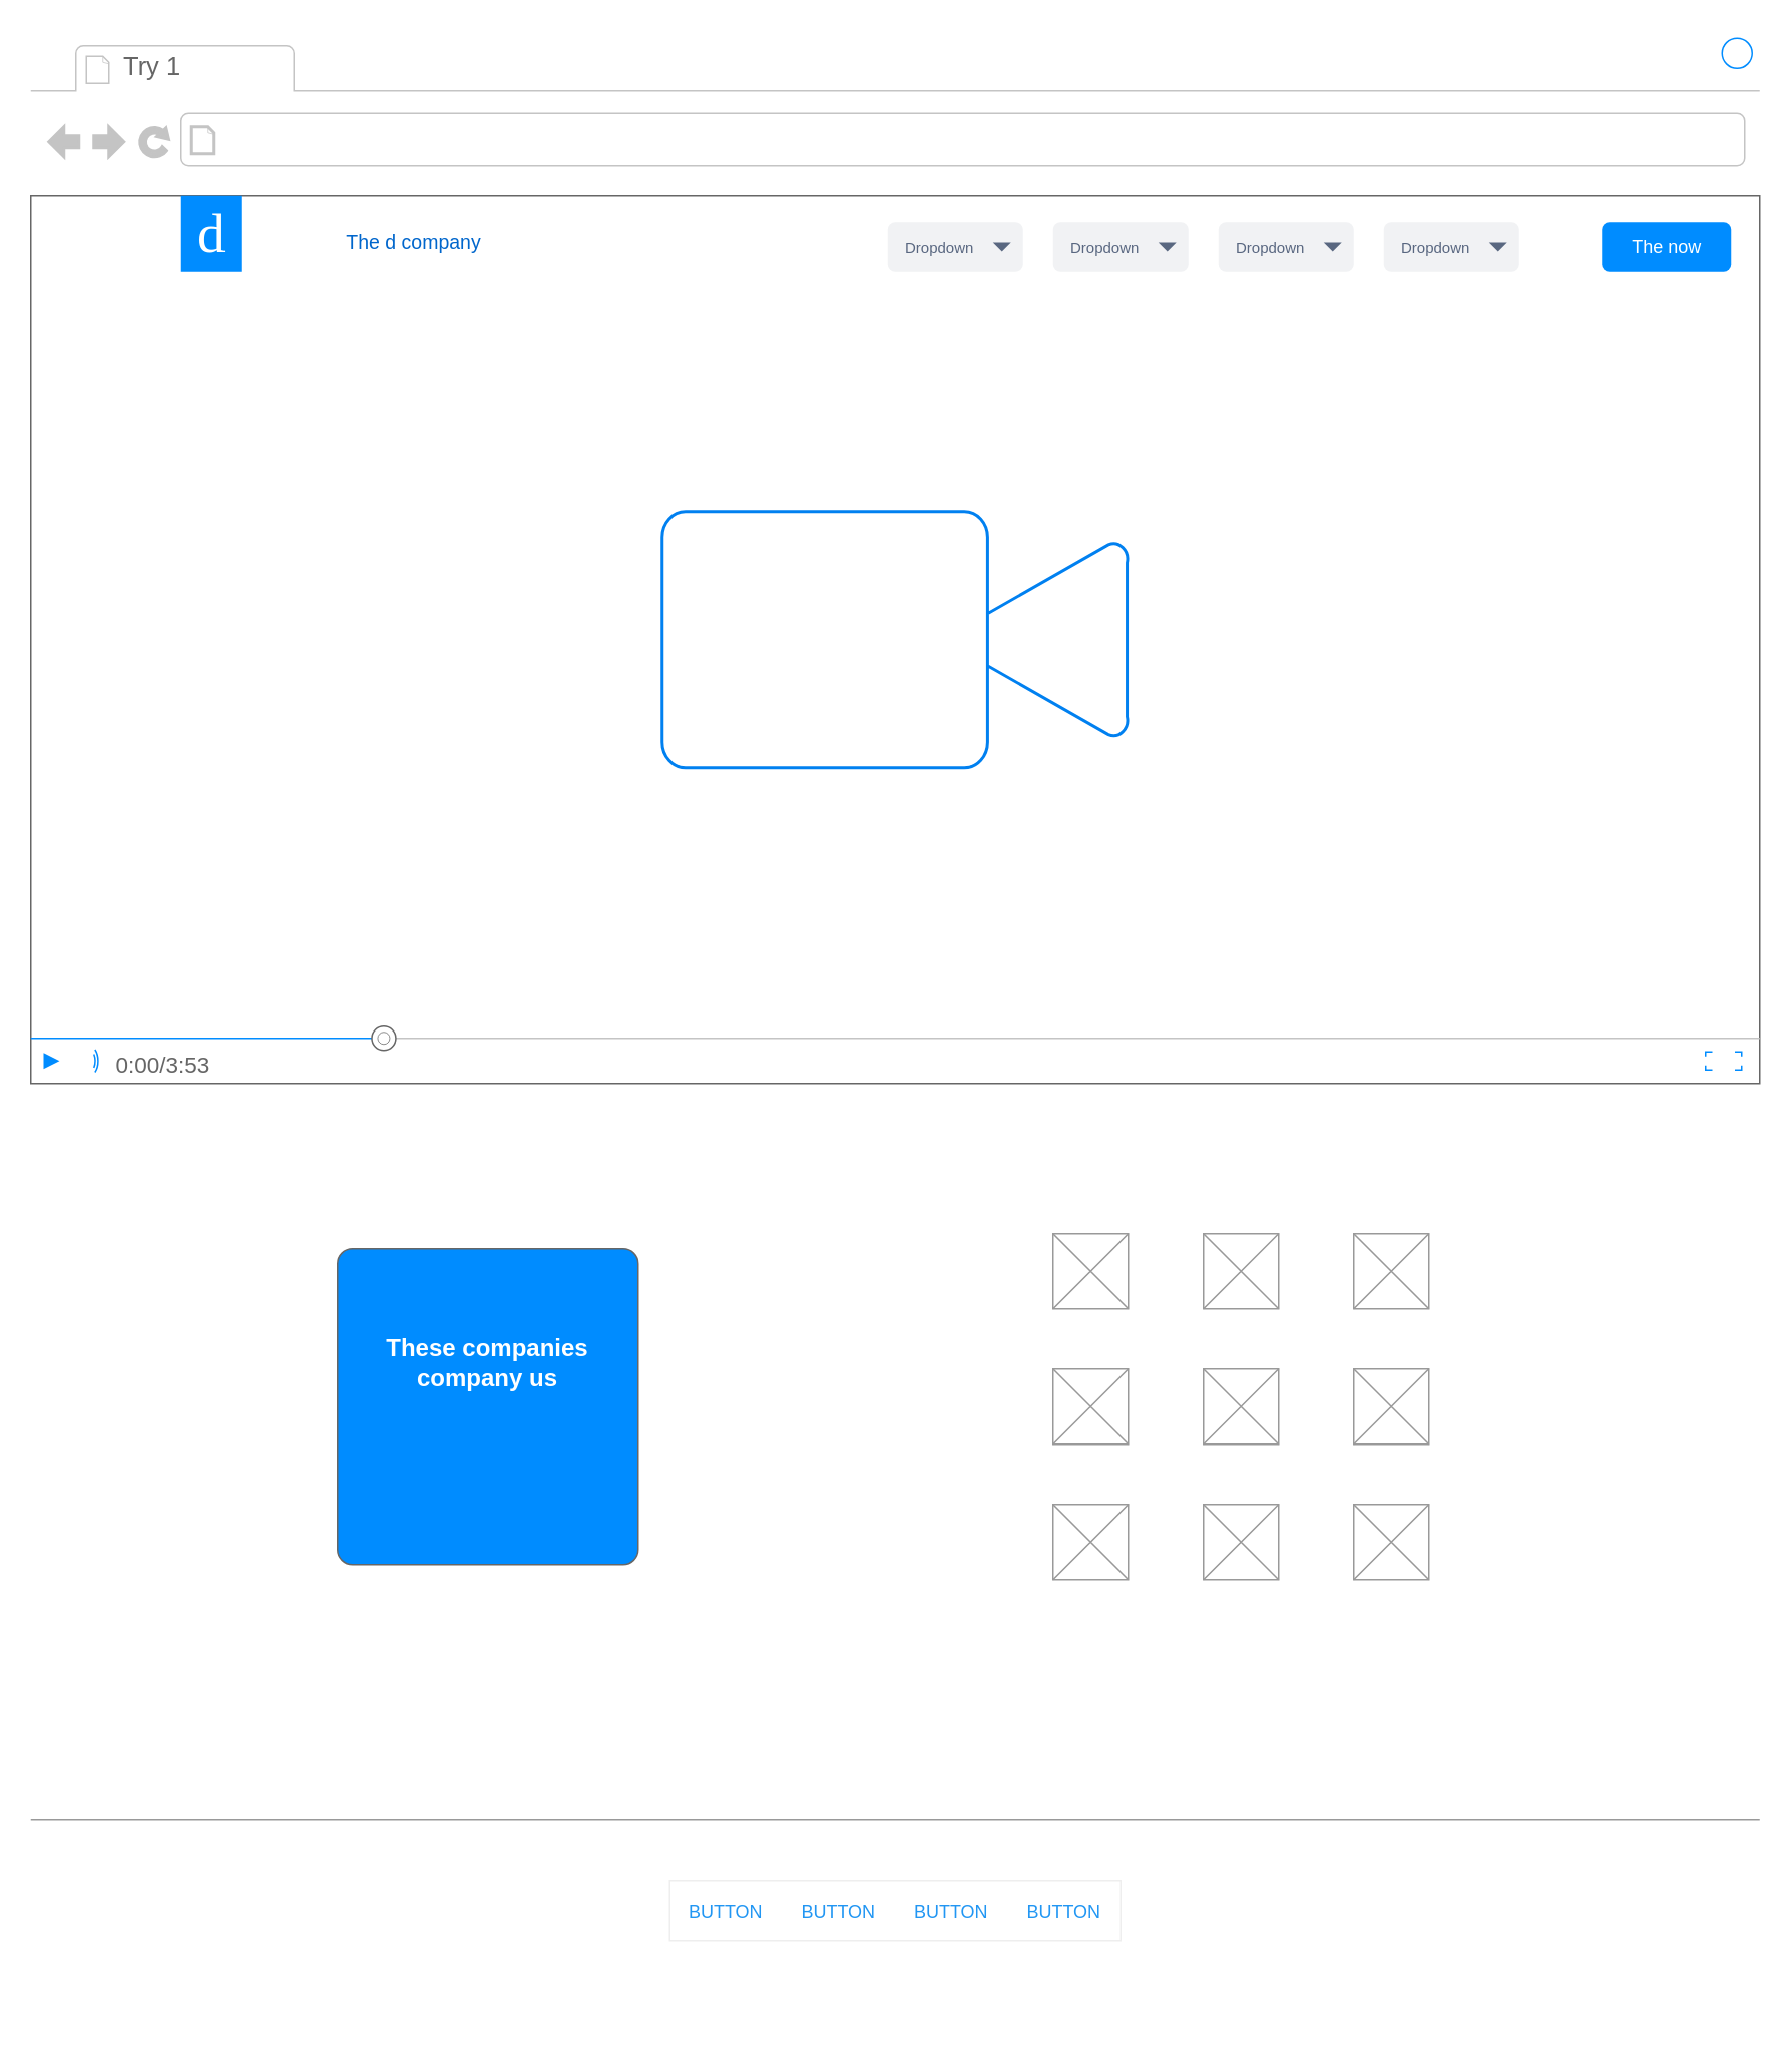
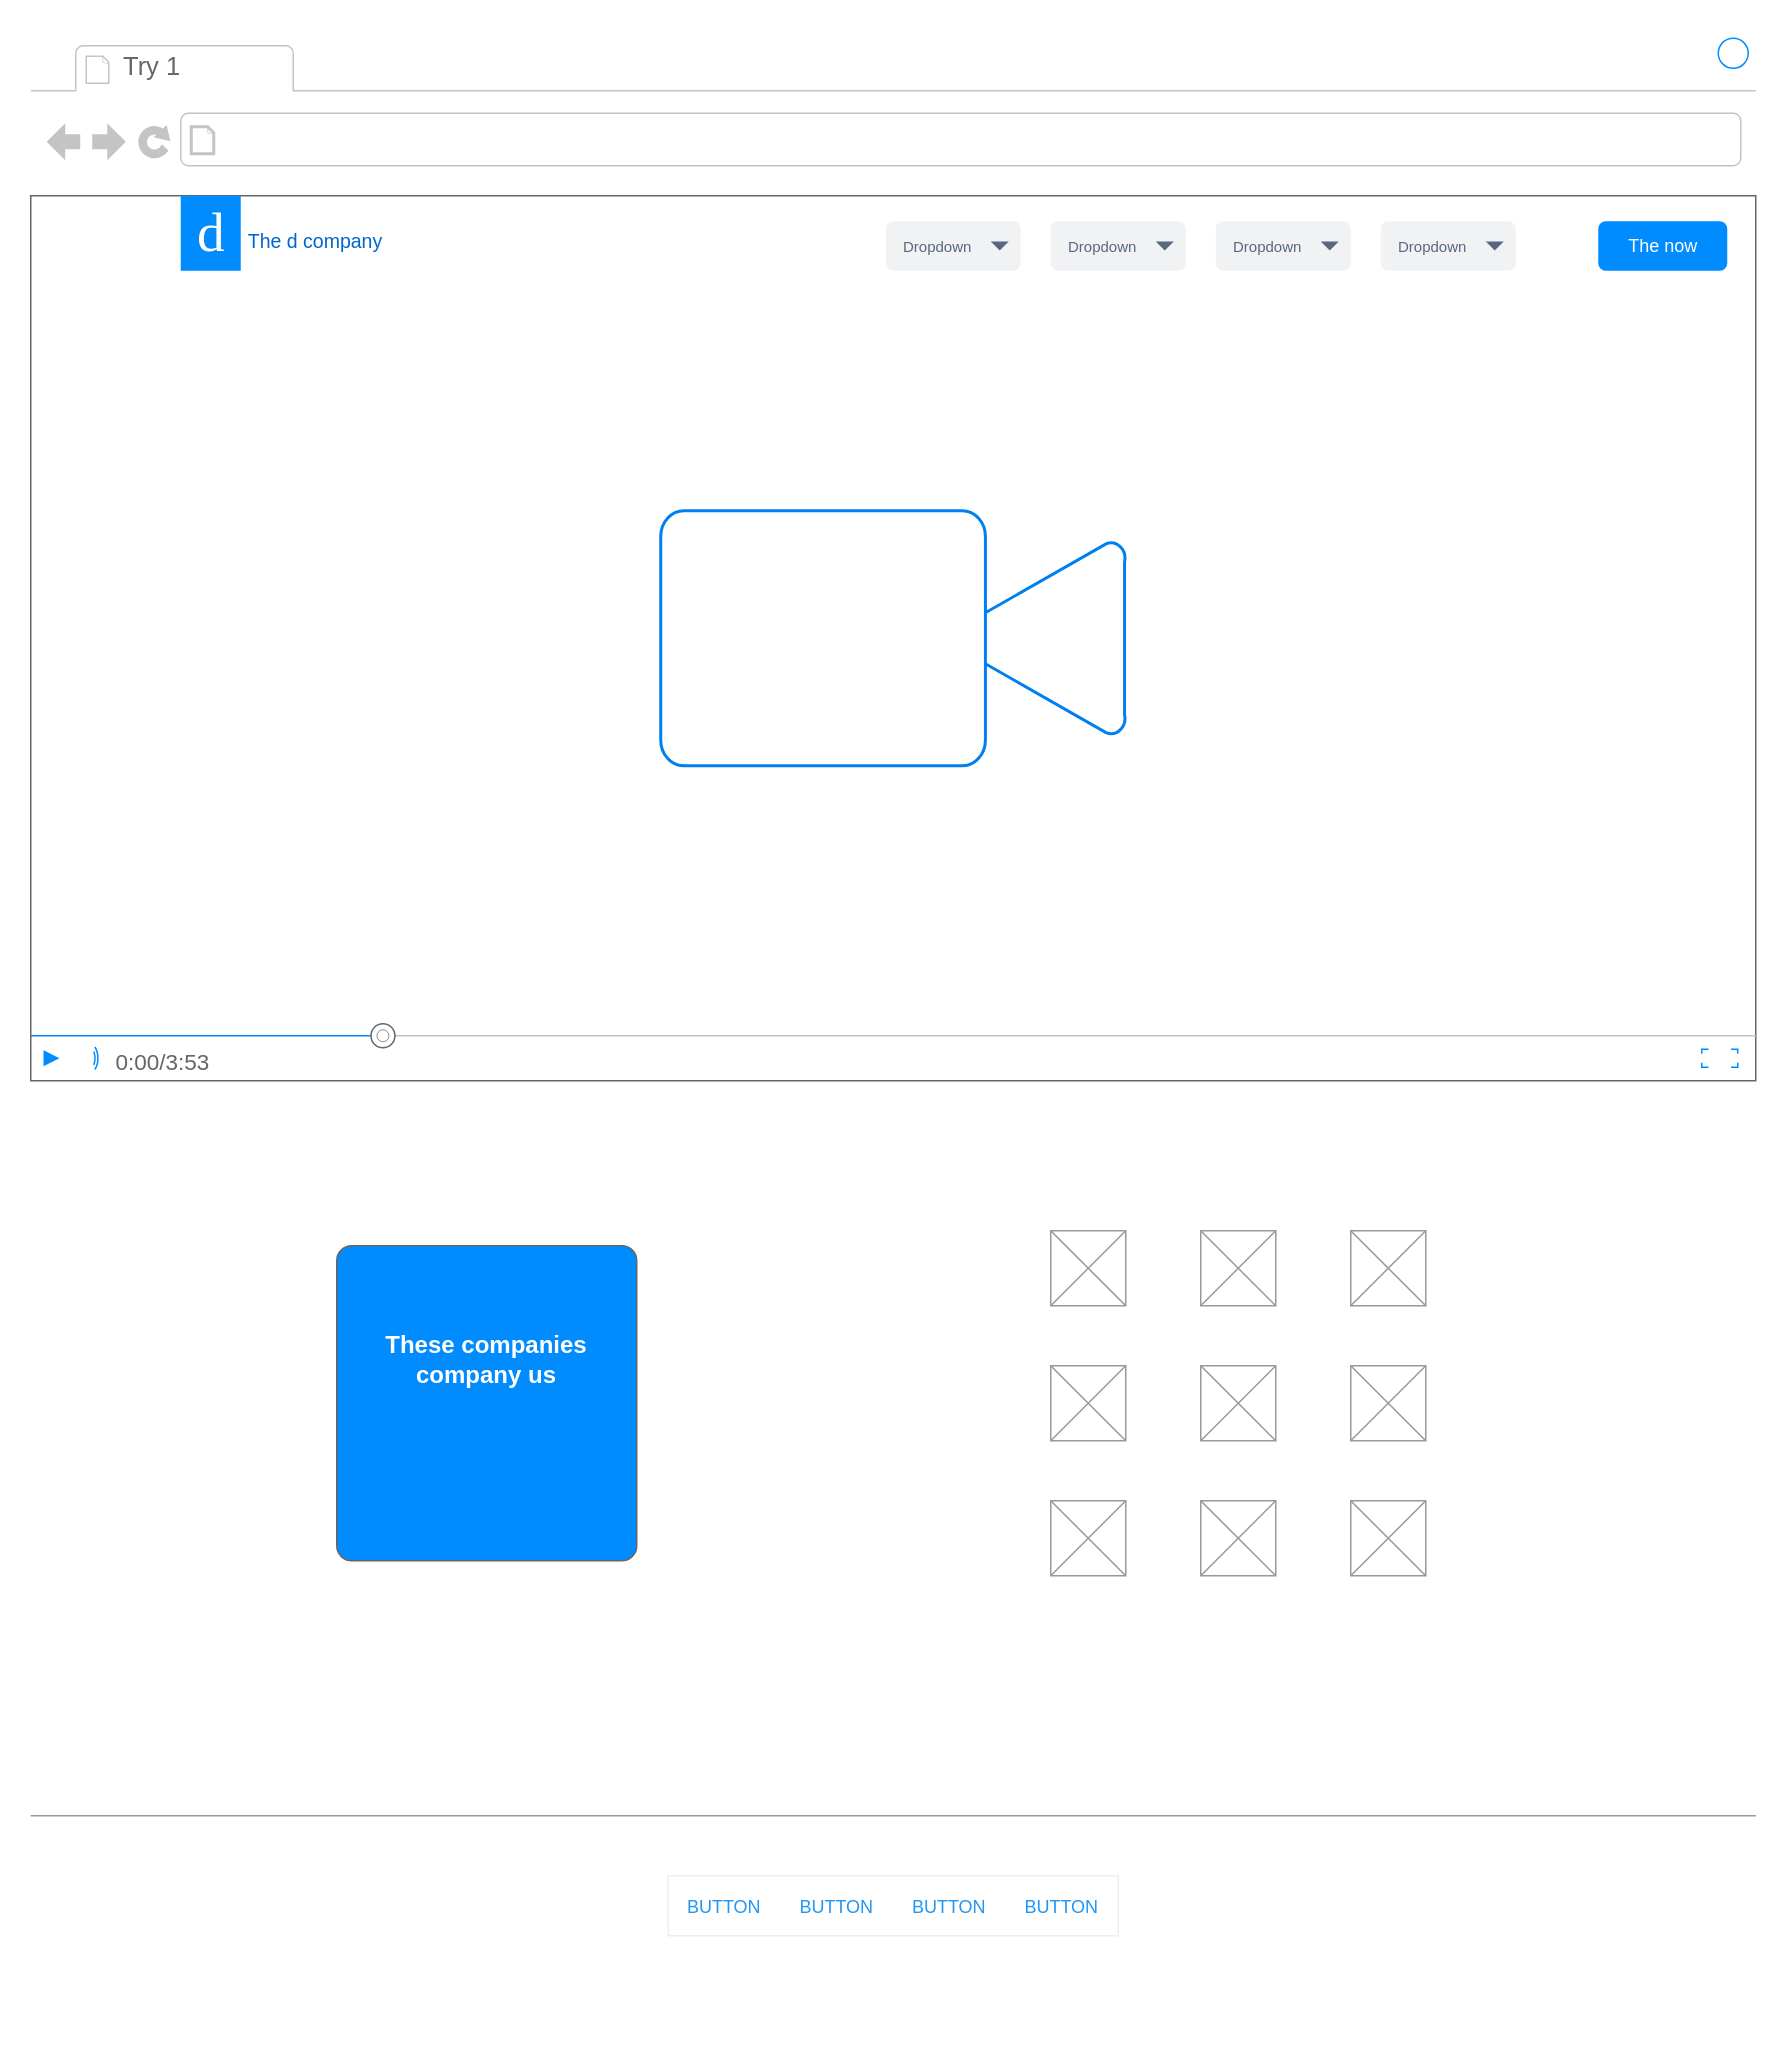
- <mxCell id="14" value="The d company" style="text;html=1;strokeColor=none;fillColor=none;align=center;verticalAlign=middle;whiteSpace=wrap;rounded=0;fontSize=13;fontColor=#0066CC;" parent="2" vertex="1"><mxGeometry x="205" y="130" width="100" height="20" as="geometry" /></mxCell>
+ <mxCell id="14" value="The d company" style="text;html=1;strokeColor=none;fillColor=none;align=center;verticalAlign=middle;whiteSpace=wrap;rounded=0;fontSize=13;fontColor=#0066CC;" parent="2" vertex="1"><mxGeometry x="140" y="130" width="100" height="20" as="geometry" /></mxCell>
